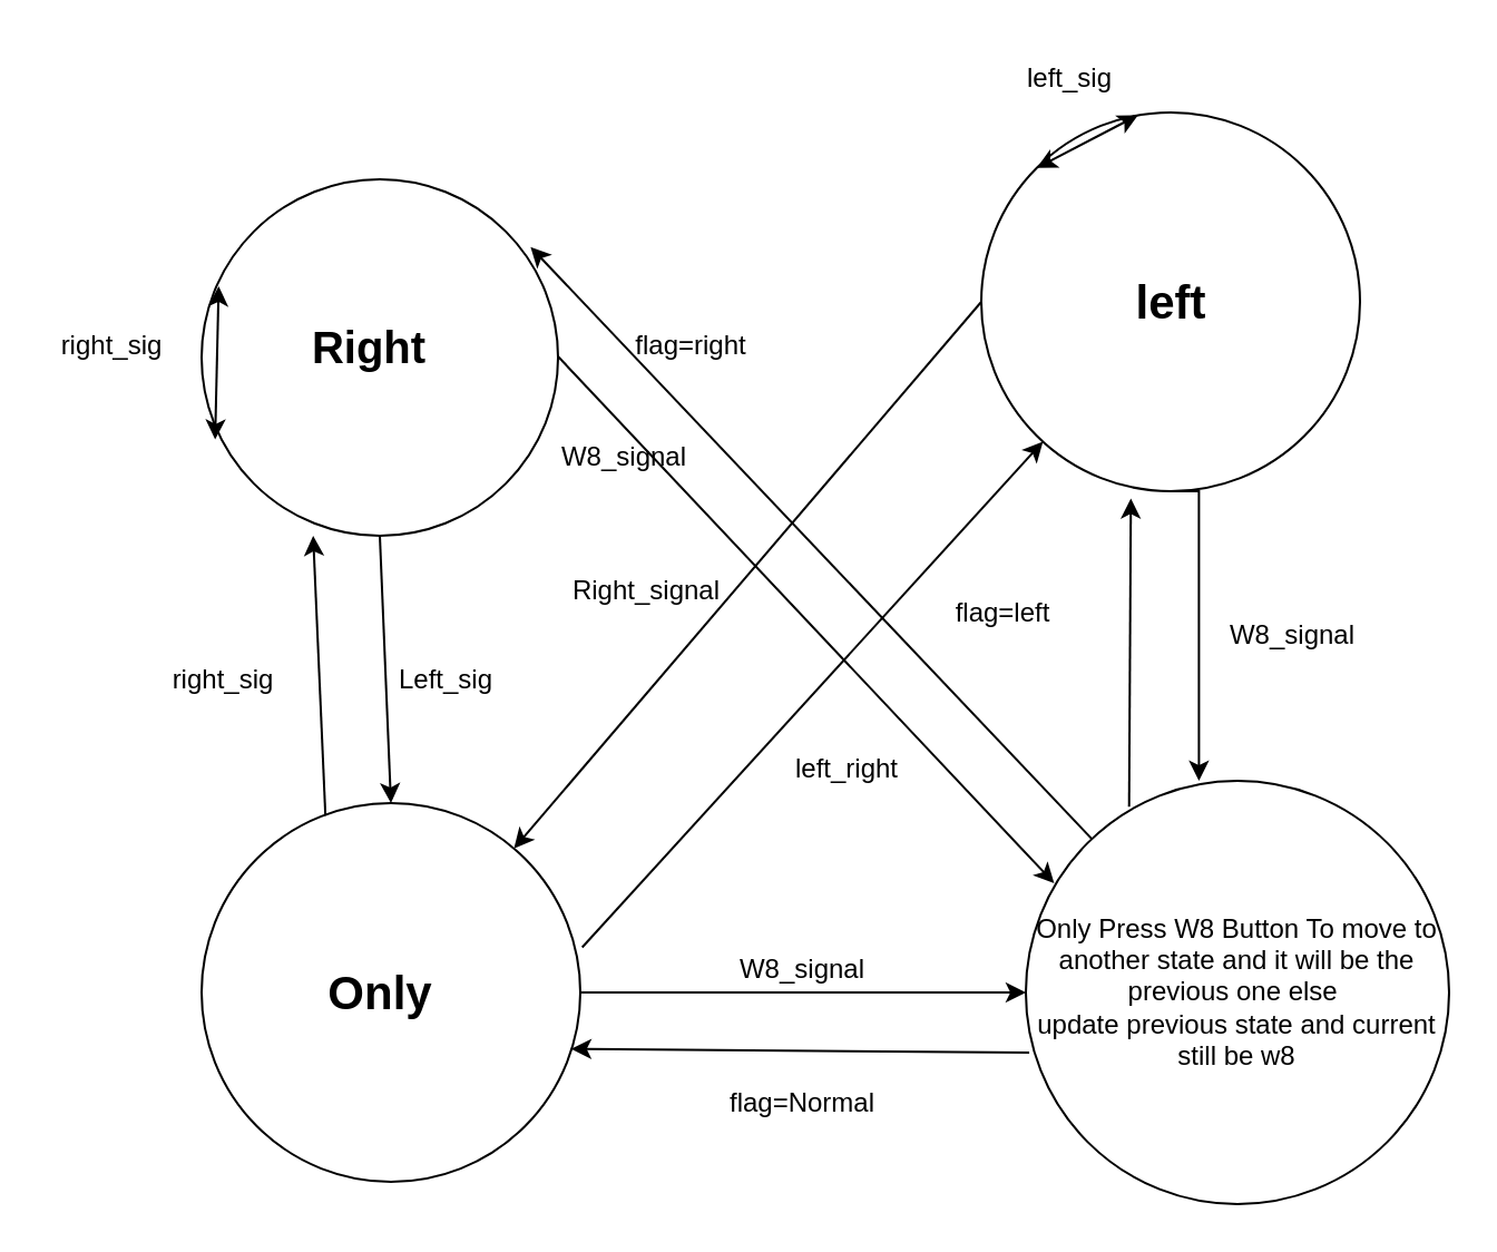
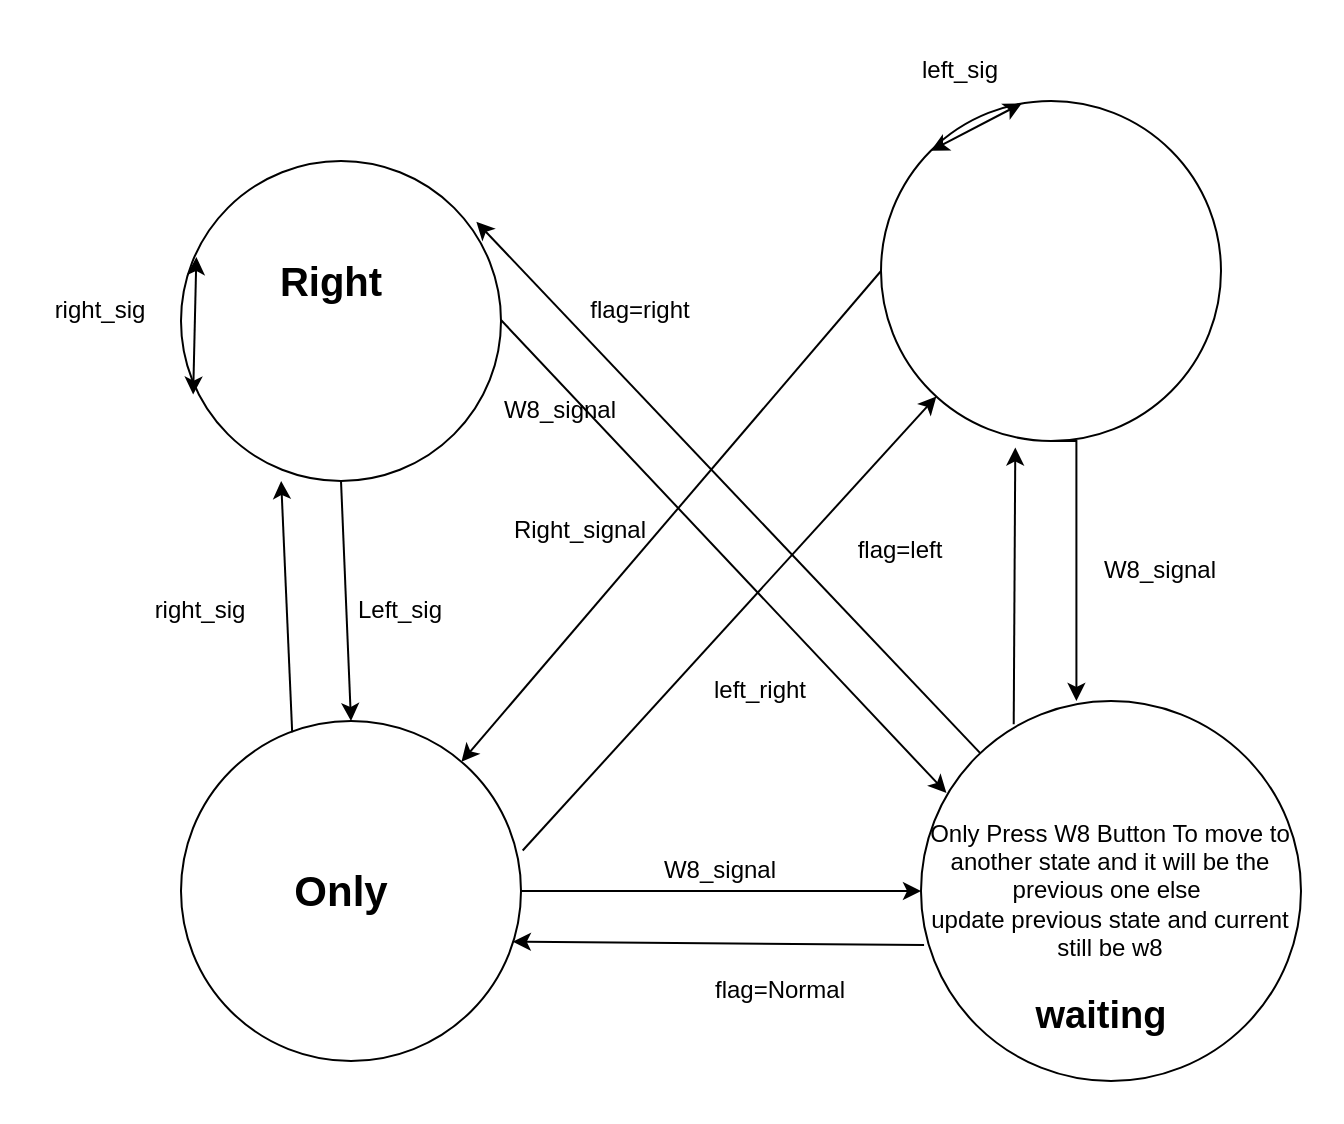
- <mxCell id="6" value="left" style="text;html=1;align=center;verticalAlign=middle;resizable=0;points=[];autosize=1;strokeColor=none;fillColor=none;fontStyle=1;fontSize=21;" parent="1" vertex="1"><mxGeometry x="500" y="115" width="50" height="40" as="geometry" /></mxCell>
- <mxCell id="5" value="Right" style="text;html=1;align=center;verticalAlign=middle;resizable=0;points=[];autosize=1;strokeColor=none;fillColor=none;fontStyle=1;fontSize=20;" parent="1" vertex="1"><mxGeometry x="130" y="135" width="70" height="40" as="geometry" /></mxCell>
+ <mxCell id="5" value="Right" style="text;html=1;align=center;verticalAlign=middle;resizable=0;points=[];autosize=1;strokeColor=none;fillColor=none;fontStyle=1;fontSize=20;" parent="1" vertex="1"><mxGeometry x="130" y="120" width="70" height="40" as="geometry" /></mxCell>
- <mxCell id="29" value="flag=right" style="text;html=1;align=center;verticalAlign=middle;whiteSpace=wrap;rounded=0;" vertex="1" parent="1"><mxGeometry x="280" y="140" width="60" height="30" as="geometry" /></mxCell>
+ <mxCell id="29" value="flag=right" style="text;html=1;align=center;verticalAlign=middle;whiteSpace=wrap;rounded=0;" vertex="1" parent="1"><mxGeometry x="290" y="140" width="60" height="30" as="geometry" /></mxCell>
- <mxCell id="27" value="flag=Normal" style="text;html=1;align=center;verticalAlign=middle;whiteSpace=wrap;rounded=0;" vertex="1" parent="1"><mxGeometry x="330" y="480" width="60" height="30" as="geometry" /></mxCell>
+ <mxCell id="27" value="flag=Normal" style="text;html=1;align=center;verticalAlign=middle;whiteSpace=wrap;rounded=0;" vertex="1" parent="1"><mxGeometry x="360" y="480" width="60" height="30" as="geometry" /></mxCell>
+ <mxCell id="7" value="waiting" style="text;html=1;align=center;verticalAlign=top;resizable=0;points=[];autosize=1;strokeColor=none;fillColor=none;fontStyle=1;fontColor=#000000;fontSize=19;" parent="1" vertex="1"><mxGeometry x="510" y="490" width="80" height="40" as="geometry" /></mxCell>
